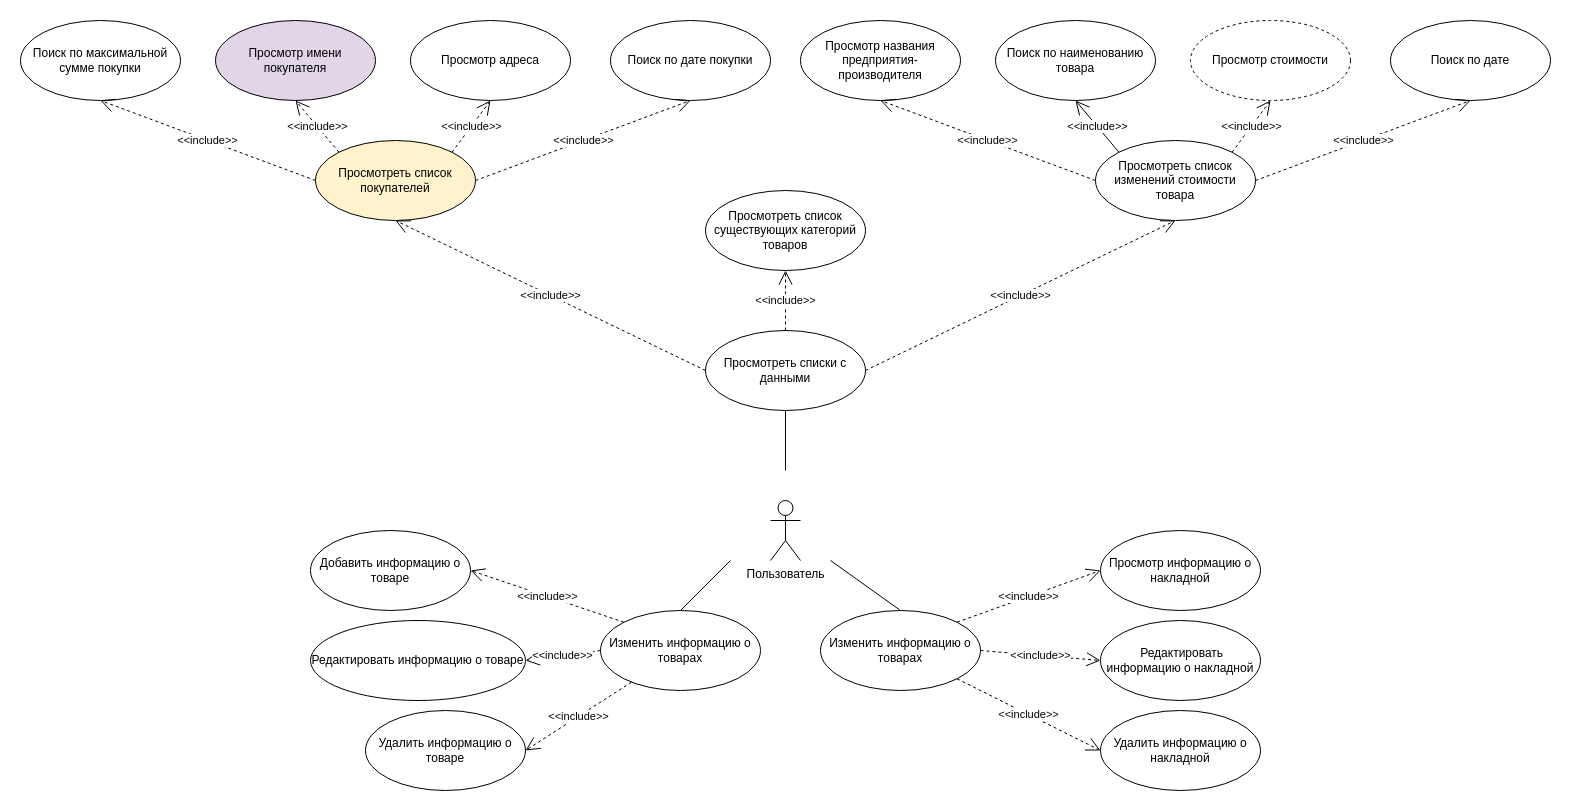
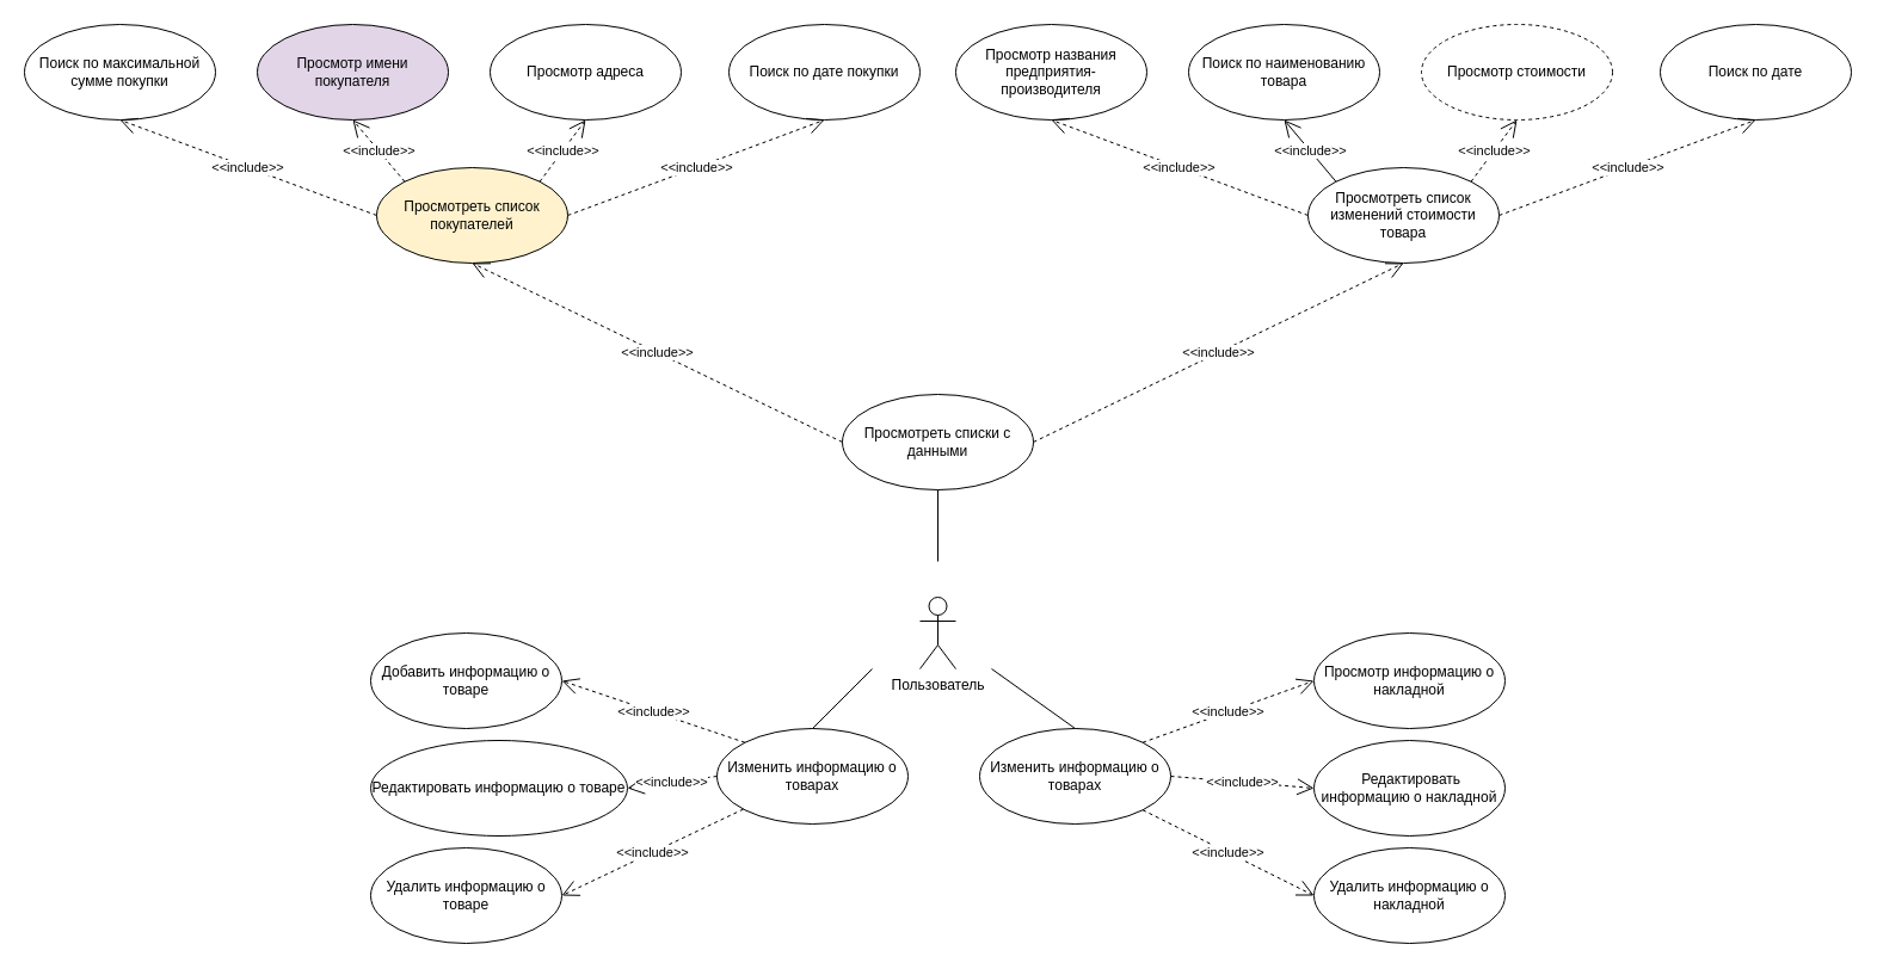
- <mxCell id="39" value="Просмотреть&amp;nbsp;список существующих категорий товаров" style="ellipse;whiteSpace=wrap;html=1;" vertex="1" parent="1"><mxGeometry x="705" y="190" width="160" height="80" as="geometry" /></mxCell>
- <mxCell id="41" value="&amp;lt;&amp;lt;include&amp;gt;&amp;gt;" style="endArrow=open;endSize=12;dashed=1;html=1;rounded=0;exitX=0.5;exitY=0;exitDx=0;exitDy=0;entryX=0.5;entryY=1;entryDx=0;entryDy=0;" edge="1" parent="1" source="37" target="39"><mxGeometry width="160" relative="1" as="geometry"><mxPoint x="680" y="410" as="sourcePoint" /><mxPoint x="370" y="260" as="targetPoint" /></mxGeometry></mxCell>
- <mxCell id="6" value="Удалить информацию о товаре" style="ellipse;whiteSpace=wrap;html=1;" parent="1" vertex="1"><mxGeometry x="365" y="710" width="160" height="80" as="geometry" /></mxCell>
+ <mxCell id="6" value="Удалить информацию о товаре" style="ellipse;whiteSpace=wrap;html=1;" parent="1" vertex="1"><mxGeometry x="310" y="710" width="160" height="80" as="geometry" /></mxCell>
